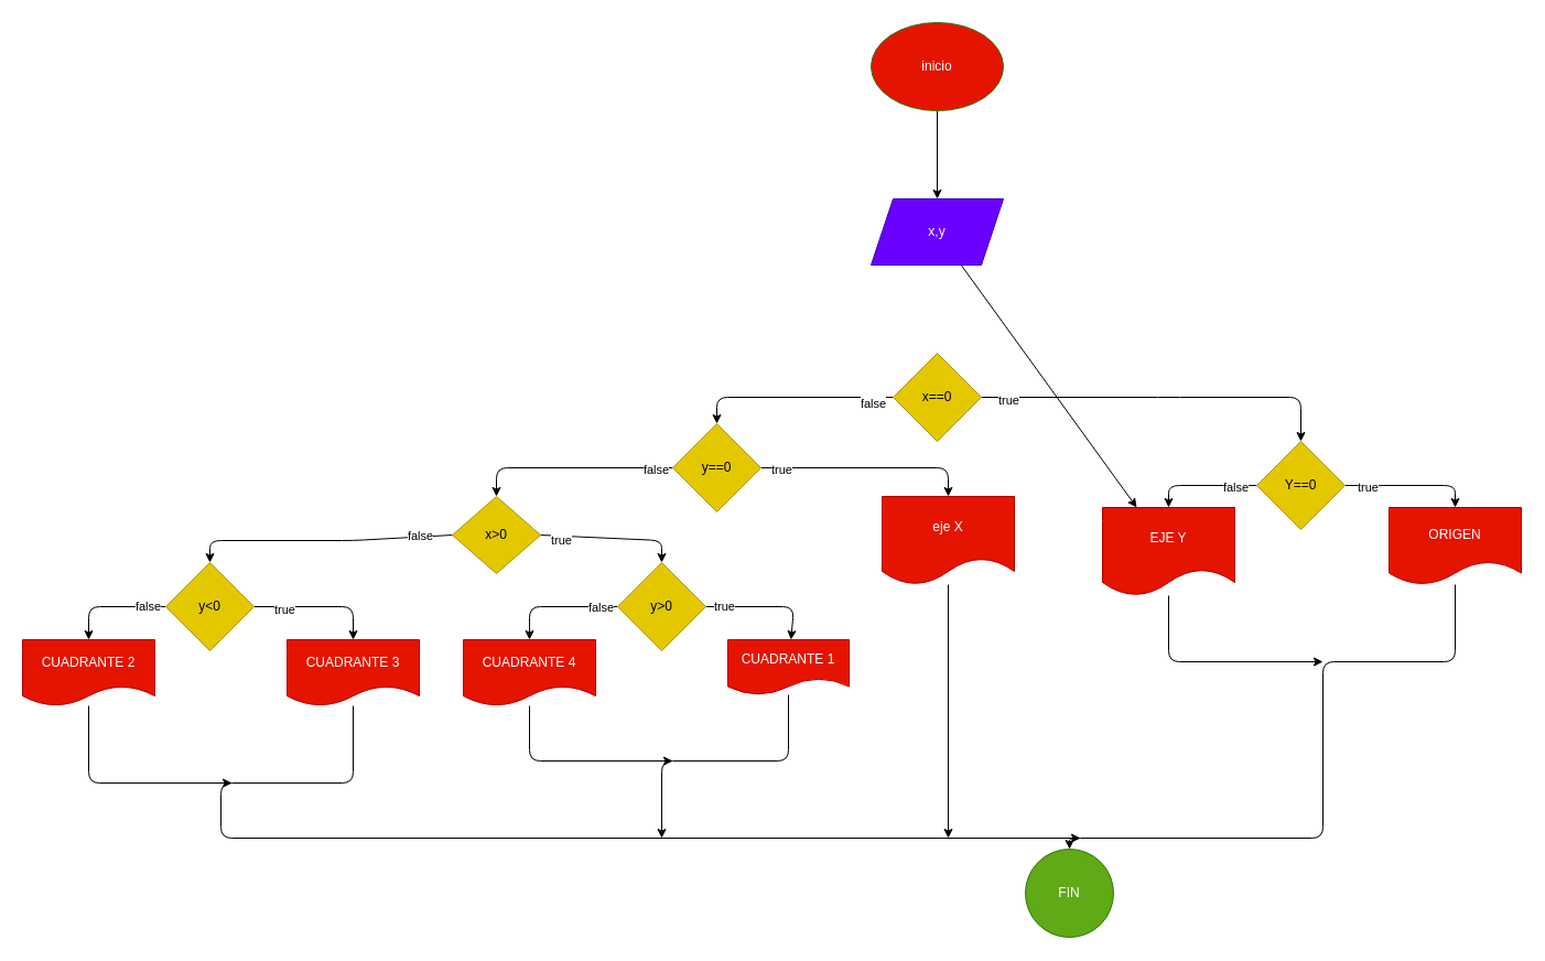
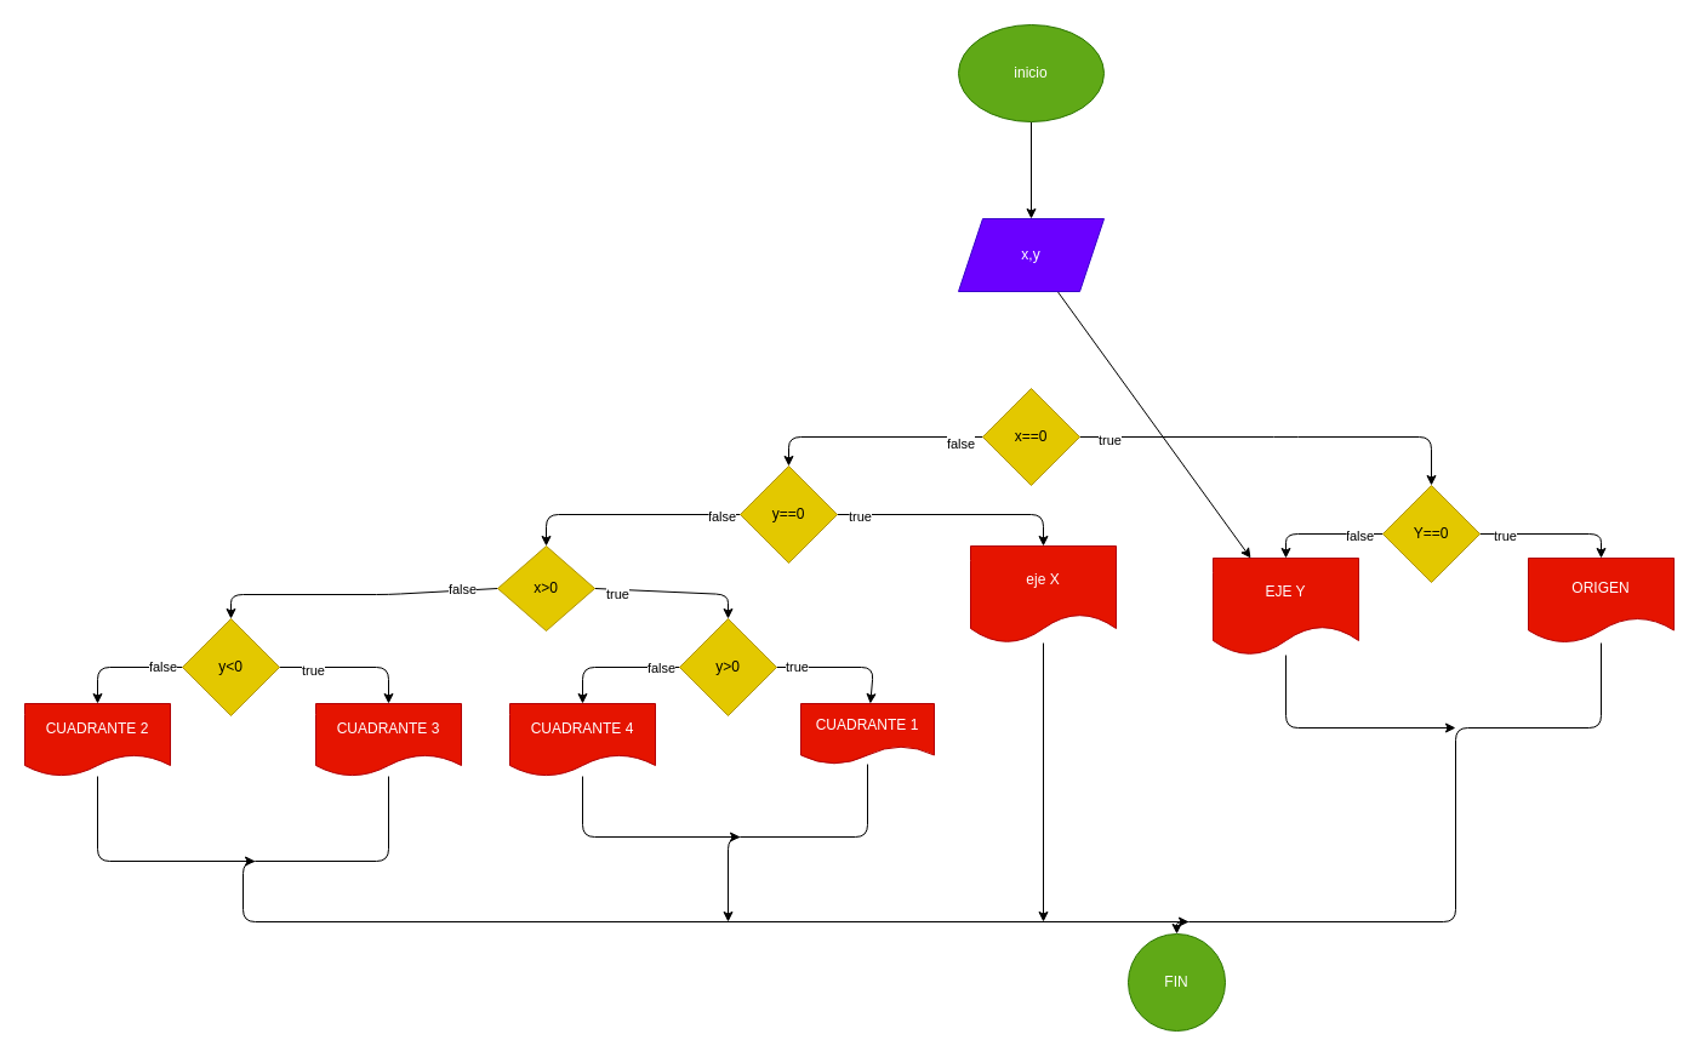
- <mxCell id="3" value="inicio" style="ellipse;whiteSpace=wrap;html=1;fillColor=#e51400;fontColor=#ffffff;strokeColor=#2D7600;" vertex="1" parent="1"><mxGeometry x="790" y="20" width="120" height="80" as="geometry" /></mxCell>
+ <mxCell id="3" value="inicio" style="ellipse;whiteSpace=wrap;html=1;fillColor=#60a917;fontColor=#ffffff;strokeColor=#2D7600;" vertex="1" parent="1"><mxGeometry x="790" y="20" width="120" height="80" as="geometry" /></mxCell>
